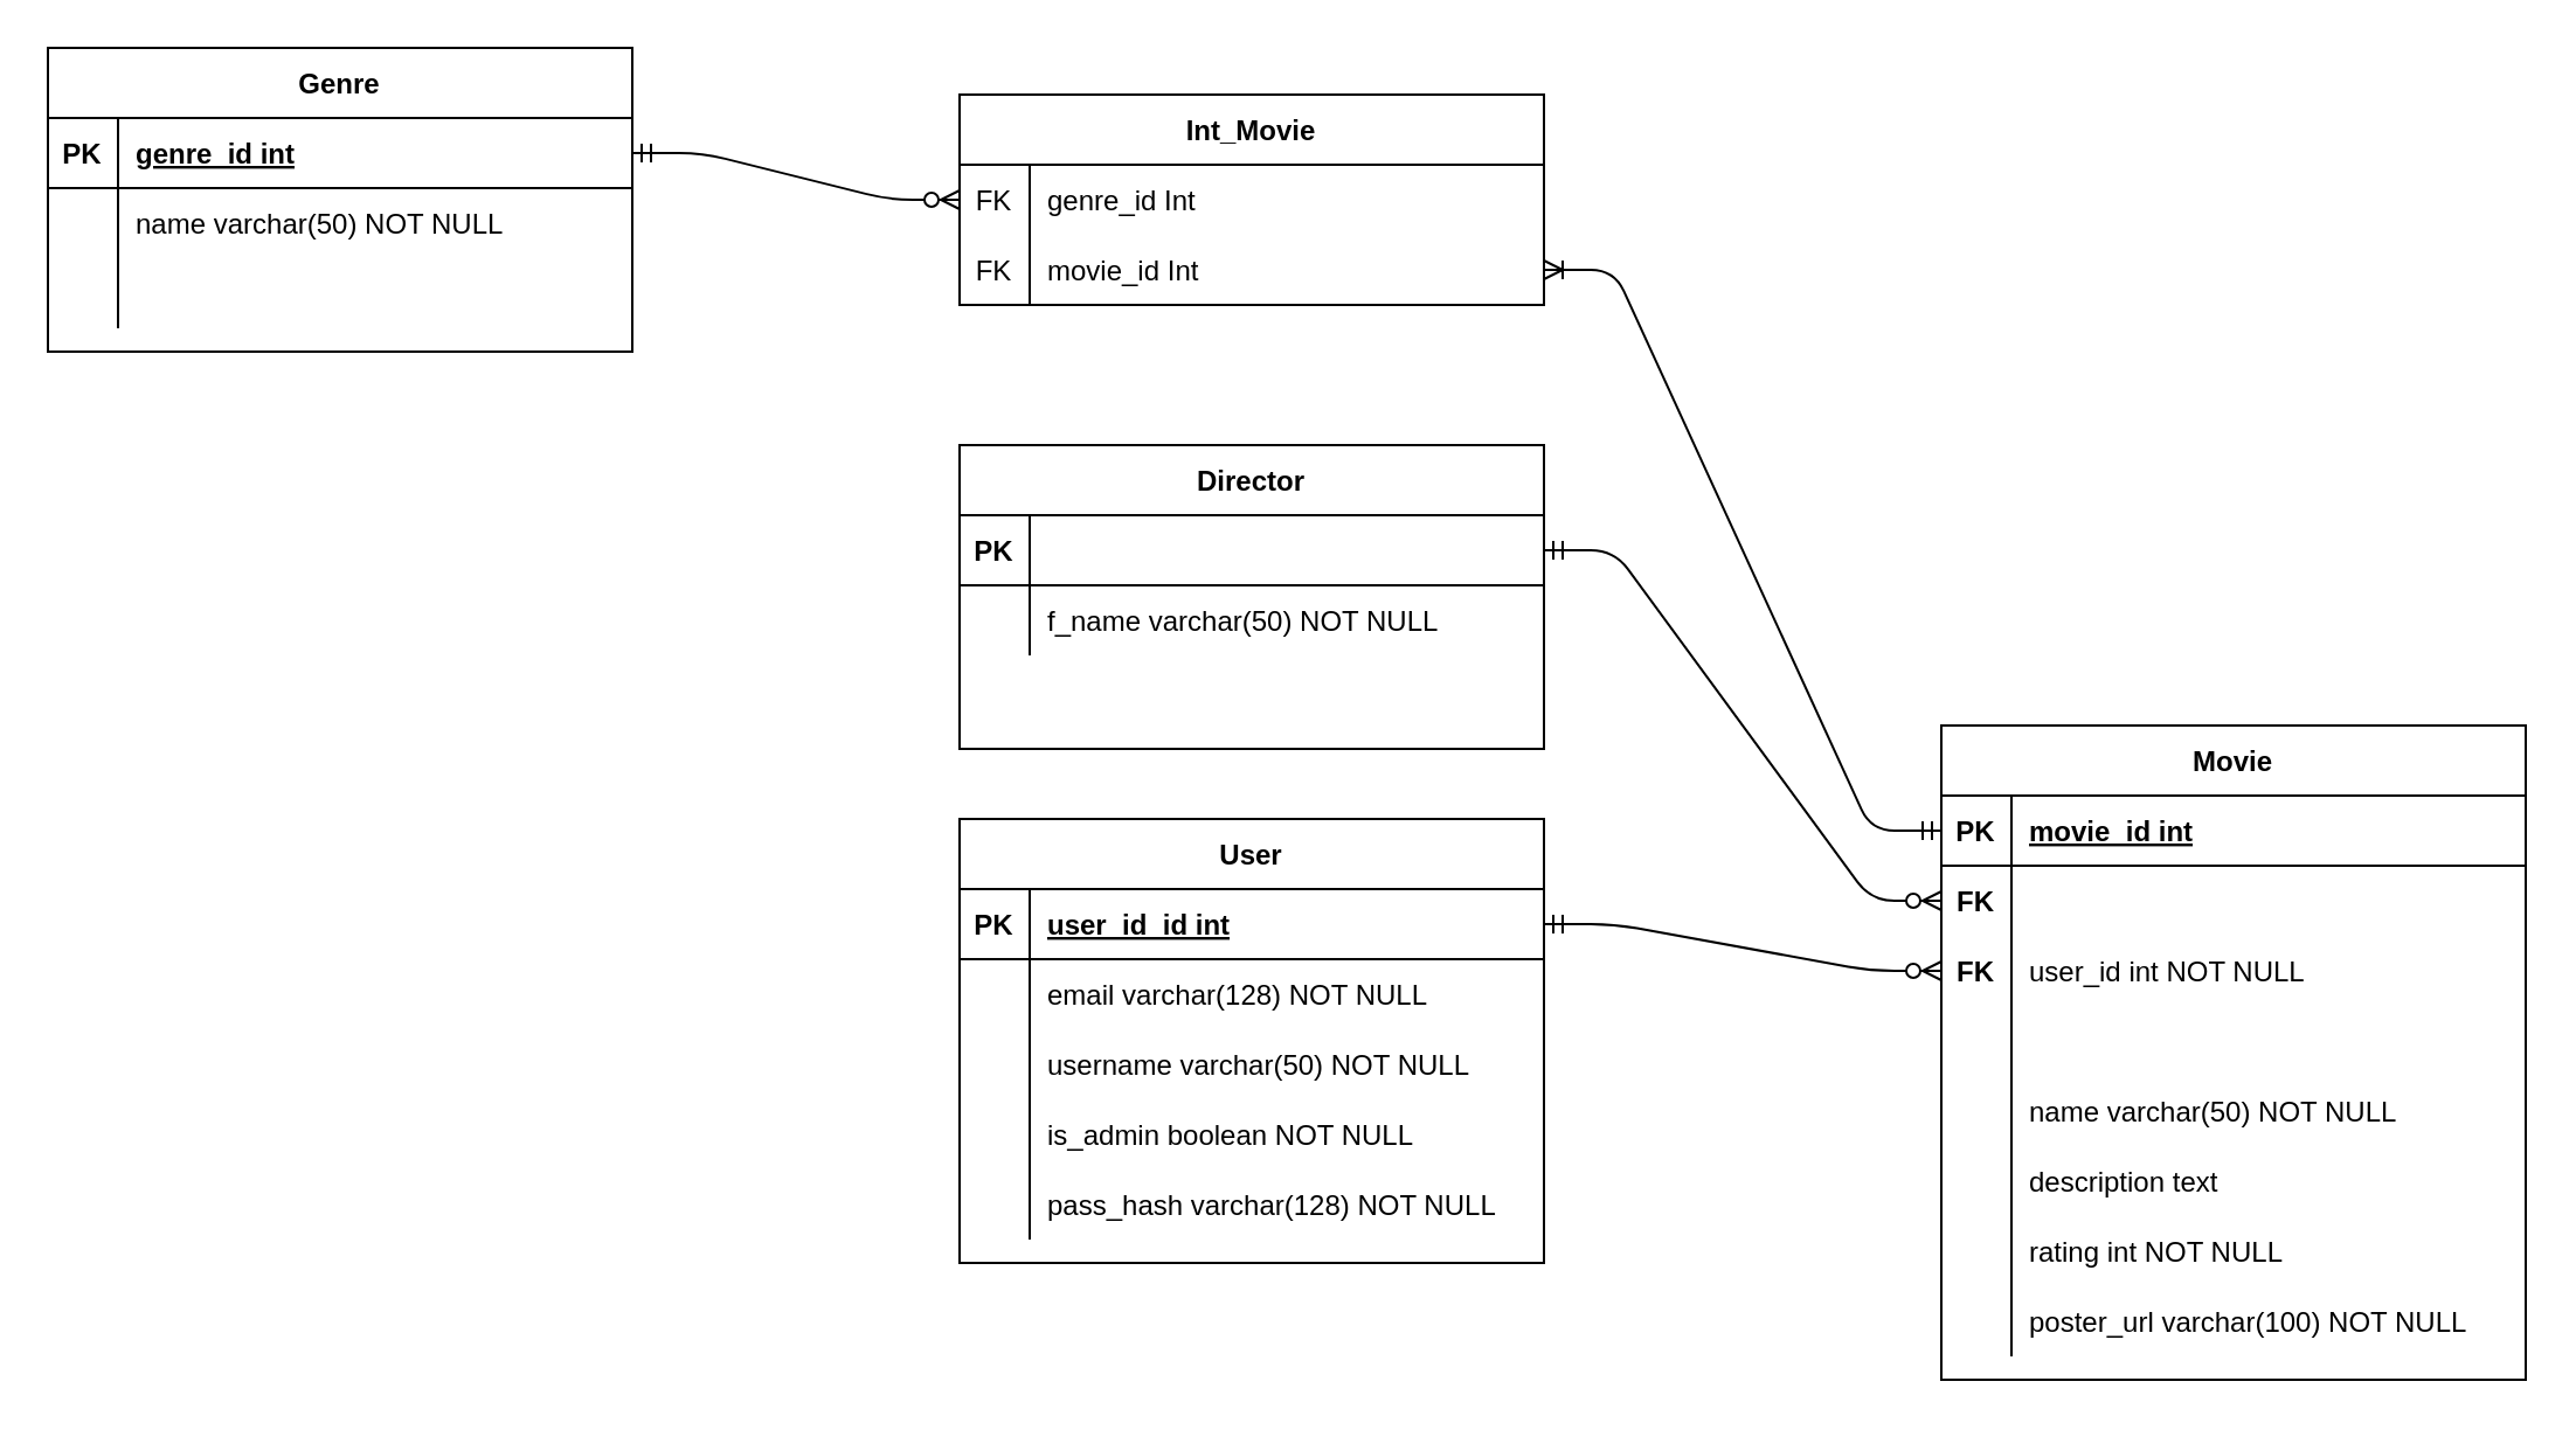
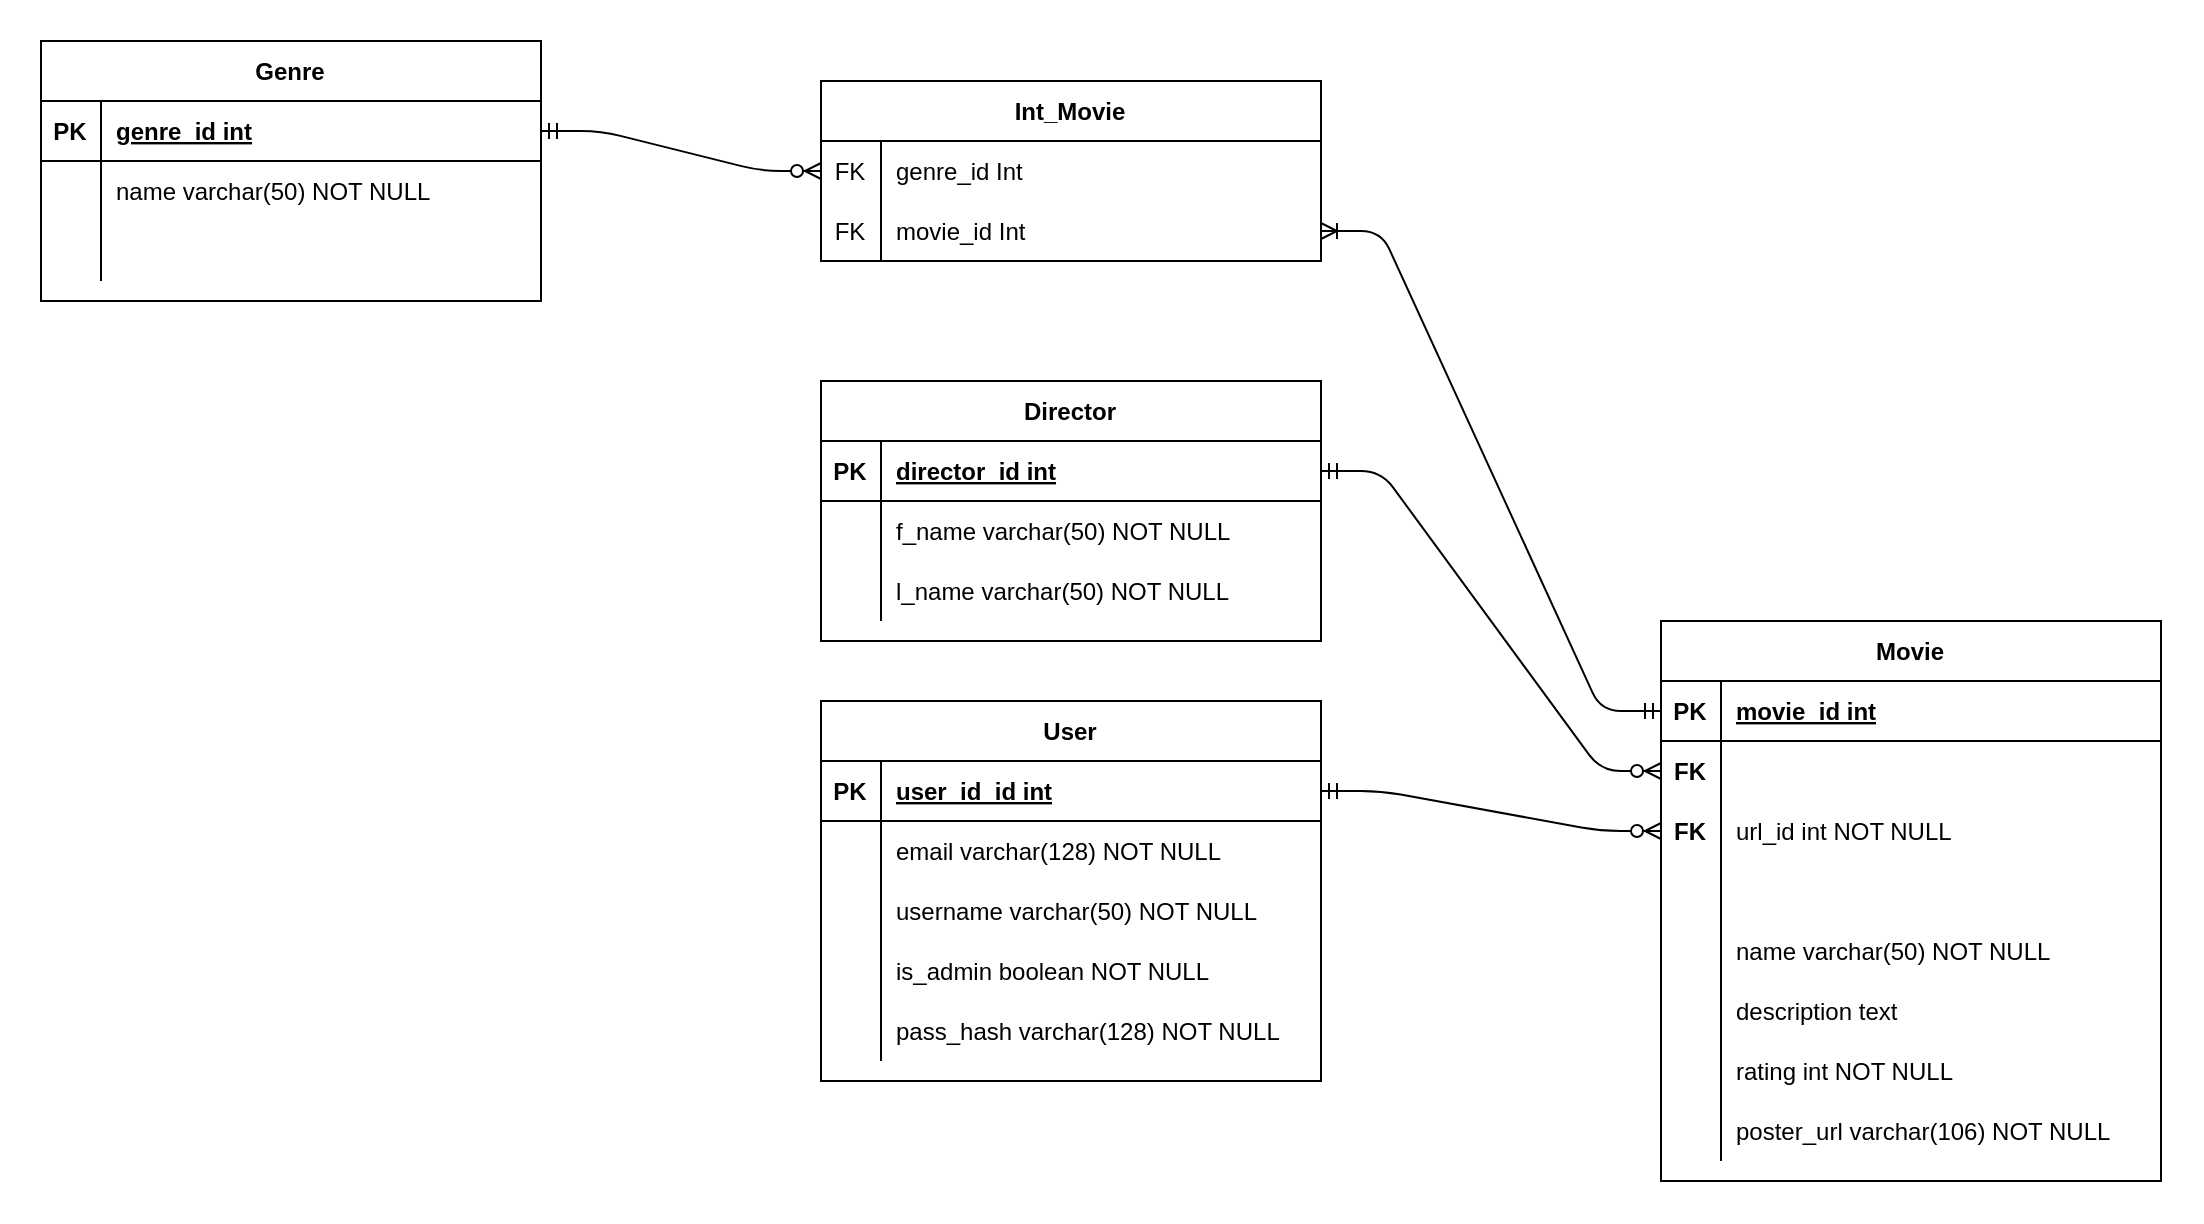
+ <mxCell id="28" value="director_id int" style="shape=partialRectangle;overflow=hidden;connectable=0;fillColor=none;top=0;left=0;bottom=0;right=0;align=left;spacingLeft=6;fontStyle=5;" parent="26" vertex="1"><mxGeometry x="30" width="220" height="30" as="geometry" /></mxCell>
+ <mxCell id="34" value="l_name varchar(50) NOT NULL" style="shape=partialRectangle;overflow=hidden;connectable=0;fillColor=none;top=0;left=0;bottom=0;right=0;align=left;spacingLeft=6;" parent="32" vertex="1"><mxGeometry x="30" width="220" height="30" as="geometry" /></mxCell>
- <mxCell id="10" value="user_id int NOT NULL" style="shape=partialRectangle;overflow=hidden;connectable=0;fillColor=none;top=0;left=0;bottom=0;right=0;align=left;spacingLeft=6;" parent="8" vertex="1"><mxGeometry x="30" width="220" height="30" as="geometry" /></mxCell>
+ <mxCell id="10" value="url_id int NOT NULL" style="shape=partialRectangle;overflow=hidden;connectable=0;fillColor=none;top=0;left=0;bottom=0;right=0;align=left;spacingLeft=6;" parent="8" vertex="1"><mxGeometry x="30" width="220" height="30" as="geometry" /></mxCell>
- <mxCell id="24" value="poster_url varchar(100) NOT NULL" style="shape=partialRectangle;overflow=hidden;connectable=0;fillColor=none;top=0;left=0;bottom=0;right=0;align=left;spacingLeft=6;" parent="22" vertex="1"><mxGeometry x="30" width="220" height="30" as="geometry" /></mxCell>
+ <mxCell id="24" value="poster_url varchar(106) NOT NULL" style="shape=partialRectangle;overflow=hidden;connectable=0;fillColor=none;top=0;left=0;bottom=0;right=0;align=left;spacingLeft=6;" parent="22" vertex="1"><mxGeometry x="30" width="220" height="30" as="geometry" /></mxCell>
